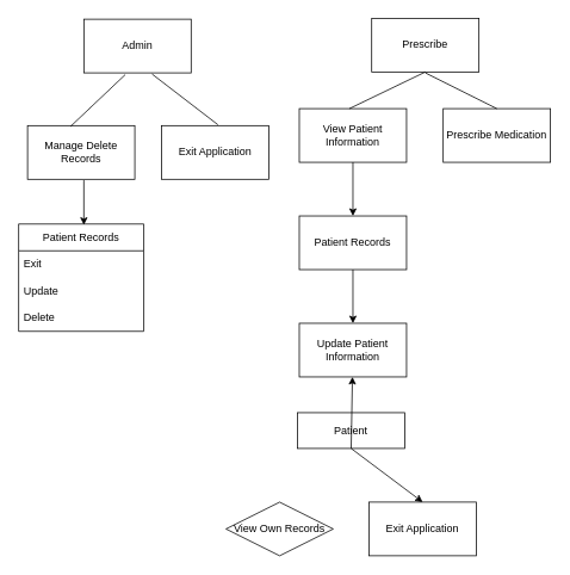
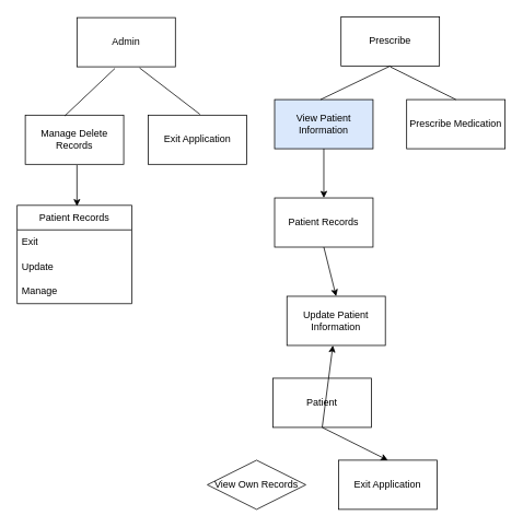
- <mxCell id="14" value="View Patient Information" style="rounded=0;whiteSpace=wrap;html=1;" vertex="1" parent="1"><mxGeometry x="334" y="121" width="120" height="60" as="geometry" /></mxCell>
+ <mxCell id="14" value="View Patient Information" style="rounded=0;whiteSpace=wrap;html=1;fillColor=#dae8fc;" vertex="1" parent="1"><mxGeometry x="334" y="121" width="120" height="60" as="geometry" /></mxCell>
- <mxCell id="8" value="Delete" style="text;strokeColor=none;fillColor=none;align=left;verticalAlign=middle;spacingLeft=4;spacingRight=4;overflow=hidden;points=[[0,0.5],[1,0.5]];portConstraint=eastwest;rotatable=0;whiteSpace=wrap;html=1;" vertex="1" parent="5"><mxGeometry y="90" width="140" height="30" as="geometry" /></mxCell>
+ <mxCell id="8" value="Manage" style="text;strokeColor=none;fillColor=none;align=left;verticalAlign=middle;spacingLeft=4;spacingRight=4;overflow=hidden;points=[[0,0.5],[1,0.5]];portConstraint=eastwest;rotatable=0;whiteSpace=wrap;html=1;" vertex="1" parent="5"><mxGeometry y="90" width="140" height="30" as="geometry" /></mxCell>
- <mxCell id="16" value="Update Patient Information" style="rounded=0;whiteSpace=wrap;html=1;" vertex="1" parent="1"><mxGeometry x="334" y="361" width="120" height="60" as="geometry" /></mxCell>
+ <mxCell id="16" value="Update Patient Information" style="rounded=0;whiteSpace=wrap;html=1;" vertex="1" parent="1"><mxGeometry x="349" y="361" width="120" height="60" as="geometry" /></mxCell>
- <mxCell id="21" value="Patient" style="rounded=0;whiteSpace=wrap;html=1;" vertex="1" parent="1"><mxGeometry x="332" y="461" width="120" height="40" as="geometry" /></mxCell>
+ <mxCell id="21" value="Patient" style="rounded=0;whiteSpace=wrap;html=1;" vertex="1" parent="1"><mxGeometry x="332" y="461" width="120" height="60" as="geometry" /></mxCell>
